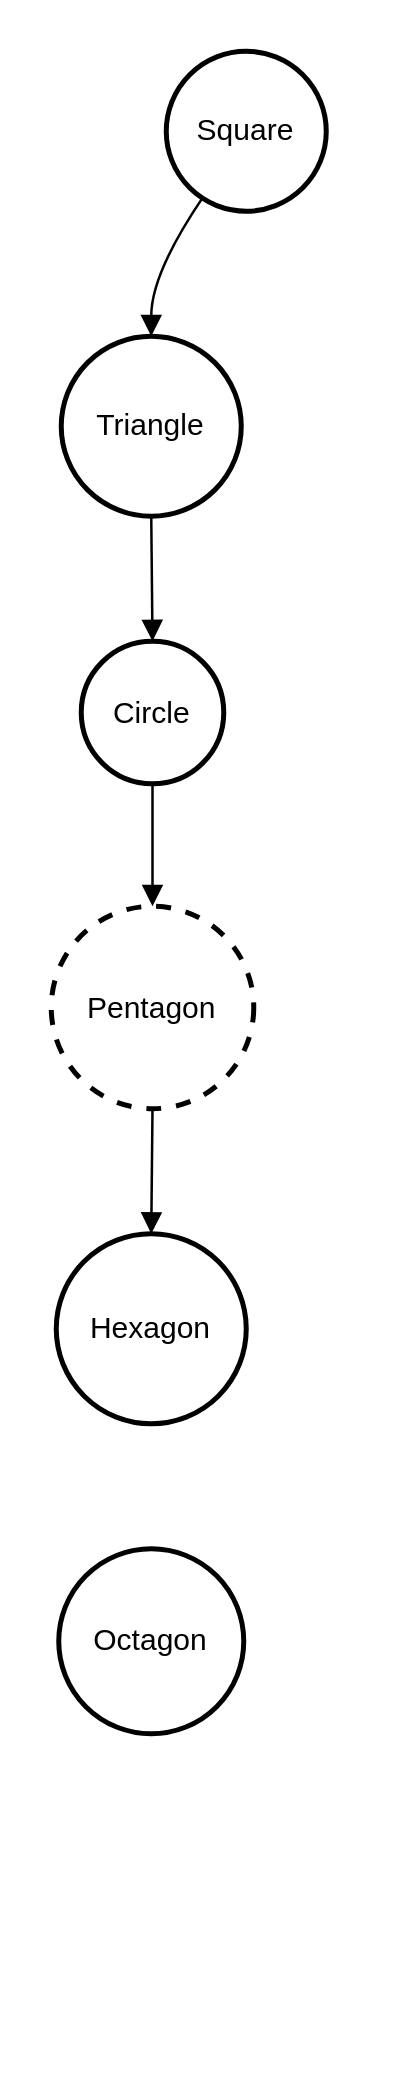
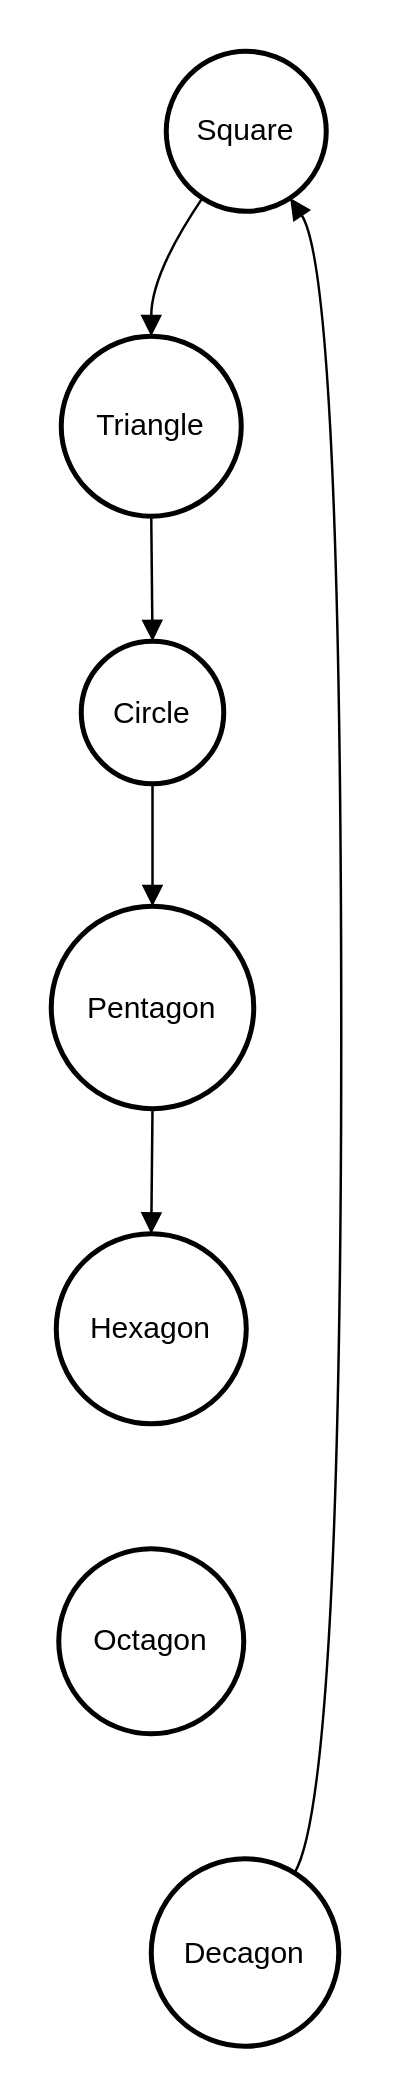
- <mxCell id="5" value="Pentagon" style="ellipse;aspect=fixed;strokeWidth=2;whiteSpace=wrap;dashed=1;" vertex="1" parent="1"><mxGeometry x="20" y="362" width="81" height="81" as="geometry" /></mxCell>
+ <mxCell id="5" value="Pentagon" style="ellipse;aspect=fixed;strokeWidth=2;whiteSpace=wrap;" vertex="1" parent="1"><mxGeometry x="20" y="362" width="81" height="81" as="geometry" /></mxCell>
+ <mxCell id="13" value="" style="curved=1;startArrow=none;endArrow=block;exitX=0.81;exitY=0;entryX=0.83;entryY=1;" edge="1" parent="1" source="8" target="2"><mxGeometry relative="1" as="geometry"><Array as="points"><mxPoint x="136" y="718" /><mxPoint x="136" y="109" /></Array></mxGeometry></mxCell>
+ <mxCell id="8" value="Decagon" style="ellipse;aspect=fixed;strokeWidth=2;whiteSpace=wrap;" vertex="1" parent="1"><mxGeometry x="60" y="743" width="75" height="75" as="geometry" /></mxCell>
